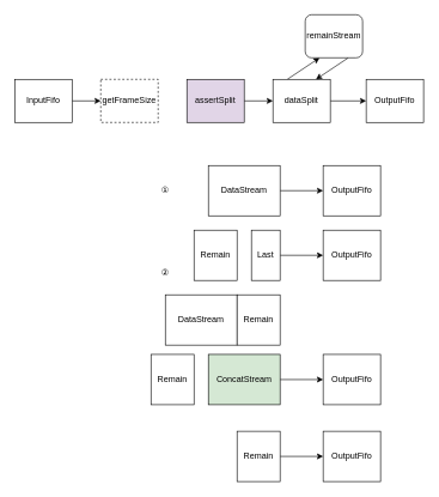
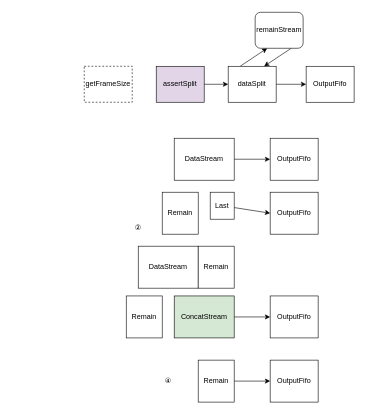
- <mxCell id="3" value="InputFifo" style="rounded=0;whiteSpace=wrap;html=1;" parent="1" vertex="1"><mxGeometry x="20" y="110" width="80" height="60" as="geometry" /></mxCell>
- <mxCell id="2" style="edgeStyle=none;html=1;exitX=1;exitY=0.5;exitDx=0;exitDy=0;entryX=0;entryY=0.5;entryDx=0;entryDy=0;" parent="1" source="3" target="4" edge="1"><mxGeometry relative="1" as="geometry" /></mxCell>
- <mxCell id="26" value="①" style="text;html=1;strokeColor=none;fillColor=none;align=center;verticalAlign=middle;whiteSpace=wrap;rounded=0;" vertex="1" parent="1"><mxGeometry x="200" y="250" width="60" height="30" as="geometry" /></mxCell>
- <mxCell id="17" value="Last" style="rounded=0;whiteSpace=wrap;html=1;" vertex="1" parent="1"><mxGeometry x="350" y="320" width="40" height="70" as="geometry" /></mxCell>
+ <mxCell id="17" value="Last" style="rounded=0;whiteSpace=wrap;html=1;" vertex="1" parent="1"><mxGeometry x="350" y="320" width="40" height="45" as="geometry" /></mxCell>
+ <mxCell id="31" value="④" style="text;html=1;strokeColor=none;fillColor=none;align=center;verticalAlign=middle;whiteSpace=wrap;rounded=0;" vertex="1" parent="1"><mxGeometry x="250" y="620" width="60" height="30" as="geometry" /></mxCell>
